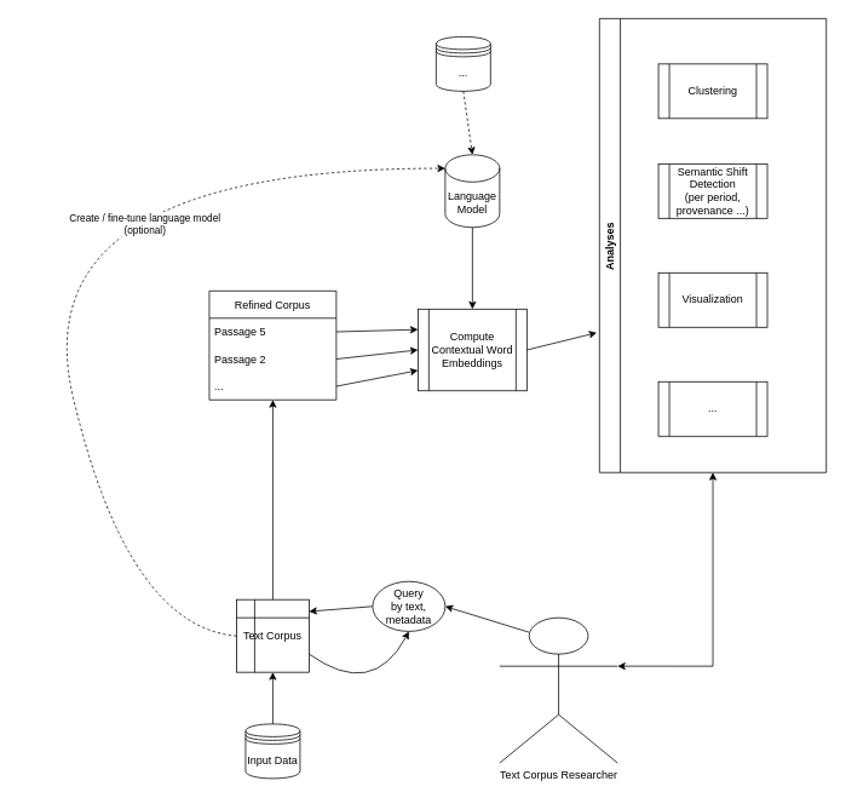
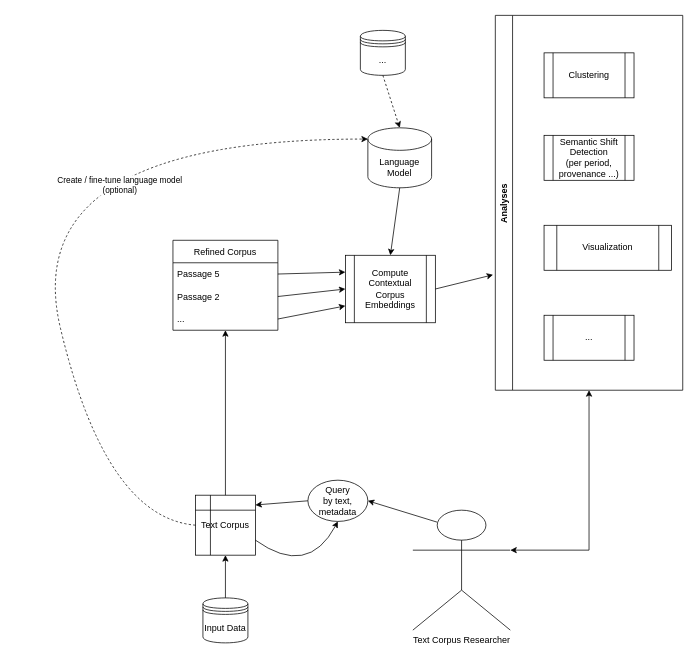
- <mxCell id="23" value="Language Model" style="shape=cylinder3;whiteSpace=wrap;html=1;boundedLbl=1;backgroundOutline=1;size=15;" parent="1" vertex="1"><mxGeometry x="490" y="170" width="60" height="80" as="geometry" /></mxCell>
+ <mxCell id="23" value="Language Model" style="shape=cylinder3;whiteSpace=wrap;html=1;boundedLbl=1;backgroundOutline=1;size=15;" parent="1" vertex="1"><mxGeometry x="490" y="170" width="85" height="80" as="geometry" /></mxCell>
- <mxCell id="12" value="Visualization" style="shape=process;whiteSpace=wrap;html=1;backgroundOutline=1;" parent="10" vertex="1"><mxGeometry x="65" y="280" width="120" height="60" as="geometry" /></mxCell>
+ <mxCell id="12" value="Visualization" style="shape=process;whiteSpace=wrap;html=1;backgroundOutline=1;" parent="10" vertex="1"><mxGeometry x="65" y="280" width="170" height="60" as="geometry" /></mxCell>
- <mxCell id="6" value="Compute Contextual Word Embeddings" style="shape=process;whiteSpace=wrap;html=1;backgroundOutline=1;" parent="1" vertex="1"><mxGeometry x="460" y="340" width="120" height="90" as="geometry" /></mxCell>
+ <mxCell id="6" value="Compute Contextual Corpus Embeddings" style="shape=process;whiteSpace=wrap;html=1;backgroundOutline=1;" parent="1" vertex="1"><mxGeometry x="460" y="340" width="120" height="90" as="geometry" /></mxCell>
